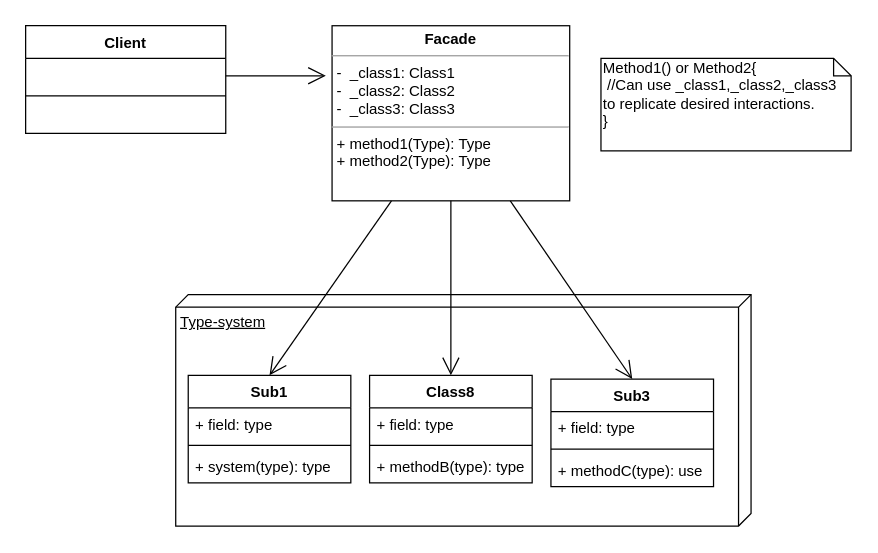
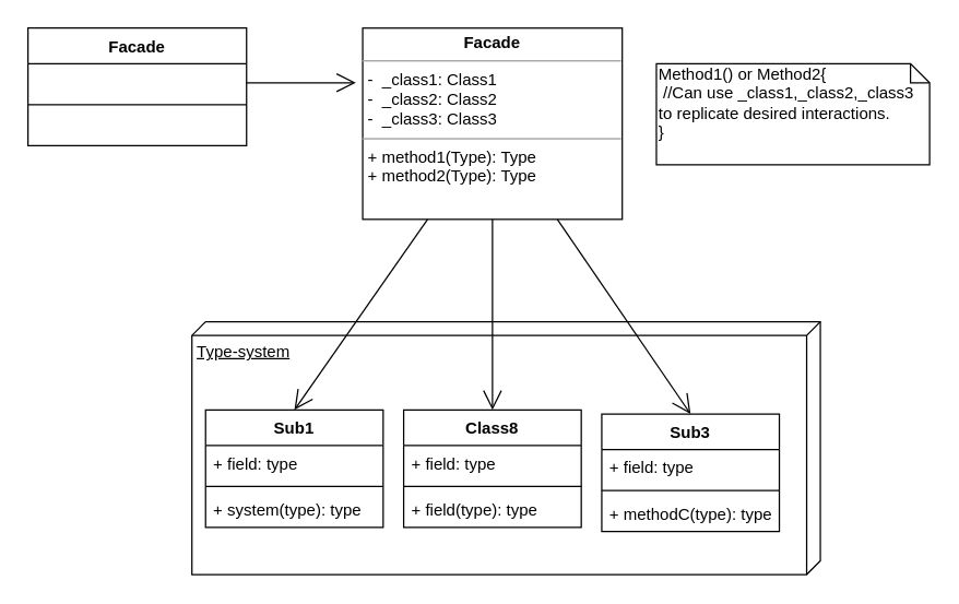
- <mxCell id="19" value="Client" style="swimlane;fontStyle=1;align=center;verticalAlign=top;childLayout=stackLayout;horizontal=1;startSize=26;horizontalStack=0;resizeParent=1;resizeParentMax=0;resizeLast=0;collapsible=1;marginBottom=0;" vertex="1" parent="1"><mxGeometry x="20" y="20" width="160" height="86" as="geometry" /></mxCell>
+ <mxCell id="19" value="Facade" style="swimlane;fontStyle=1;align=center;verticalAlign=top;childLayout=stackLayout;horizontal=1;startSize=26;horizontalStack=0;resizeParent=1;resizeParentMax=0;resizeLast=0;collapsible=1;marginBottom=0;" vertex="1" parent="1"><mxGeometry x="20" y="20" width="160" height="86" as="geometry" /></mxCell>
- <mxCell id="11" value="+ methodB(type): type" style="text;strokeColor=none;fillColor=none;align=left;verticalAlign=top;spacingLeft=4;spacingRight=4;overflow=hidden;rotatable=0;points=[[0,0.5],[1,0.5]];portConstraint=eastwest;" vertex="1" parent="8"><mxGeometry y="60" width="130" height="26" as="geometry" /></mxCell>
+ <mxCell id="11" value="+ field(type): type" style="text;strokeColor=none;fillColor=none;align=left;verticalAlign=top;spacingLeft=4;spacingRight=4;overflow=hidden;rotatable=0;points=[[0,0.5],[1,0.5]];portConstraint=eastwest;" vertex="1" parent="8"><mxGeometry y="60" width="130" height="26" as="geometry" /></mxCell>
- <mxCell id="15" value="+ methodC(type): use" style="text;strokeColor=none;fillColor=none;align=left;verticalAlign=top;spacingLeft=4;spacingRight=4;overflow=hidden;rotatable=0;points=[[0,0.5],[1,0.5]];portConstraint=eastwest;" vertex="1" parent="12"><mxGeometry y="60" width="130" height="26" as="geometry" /></mxCell>
+ <mxCell id="15" value="+ methodC(type): type" style="text;strokeColor=none;fillColor=none;align=left;verticalAlign=top;spacingLeft=4;spacingRight=4;overflow=hidden;rotatable=0;points=[[0,0.5],[1,0.5]];portConstraint=eastwest;" vertex="1" parent="12"><mxGeometry y="60" width="130" height="26" as="geometry" /></mxCell>
